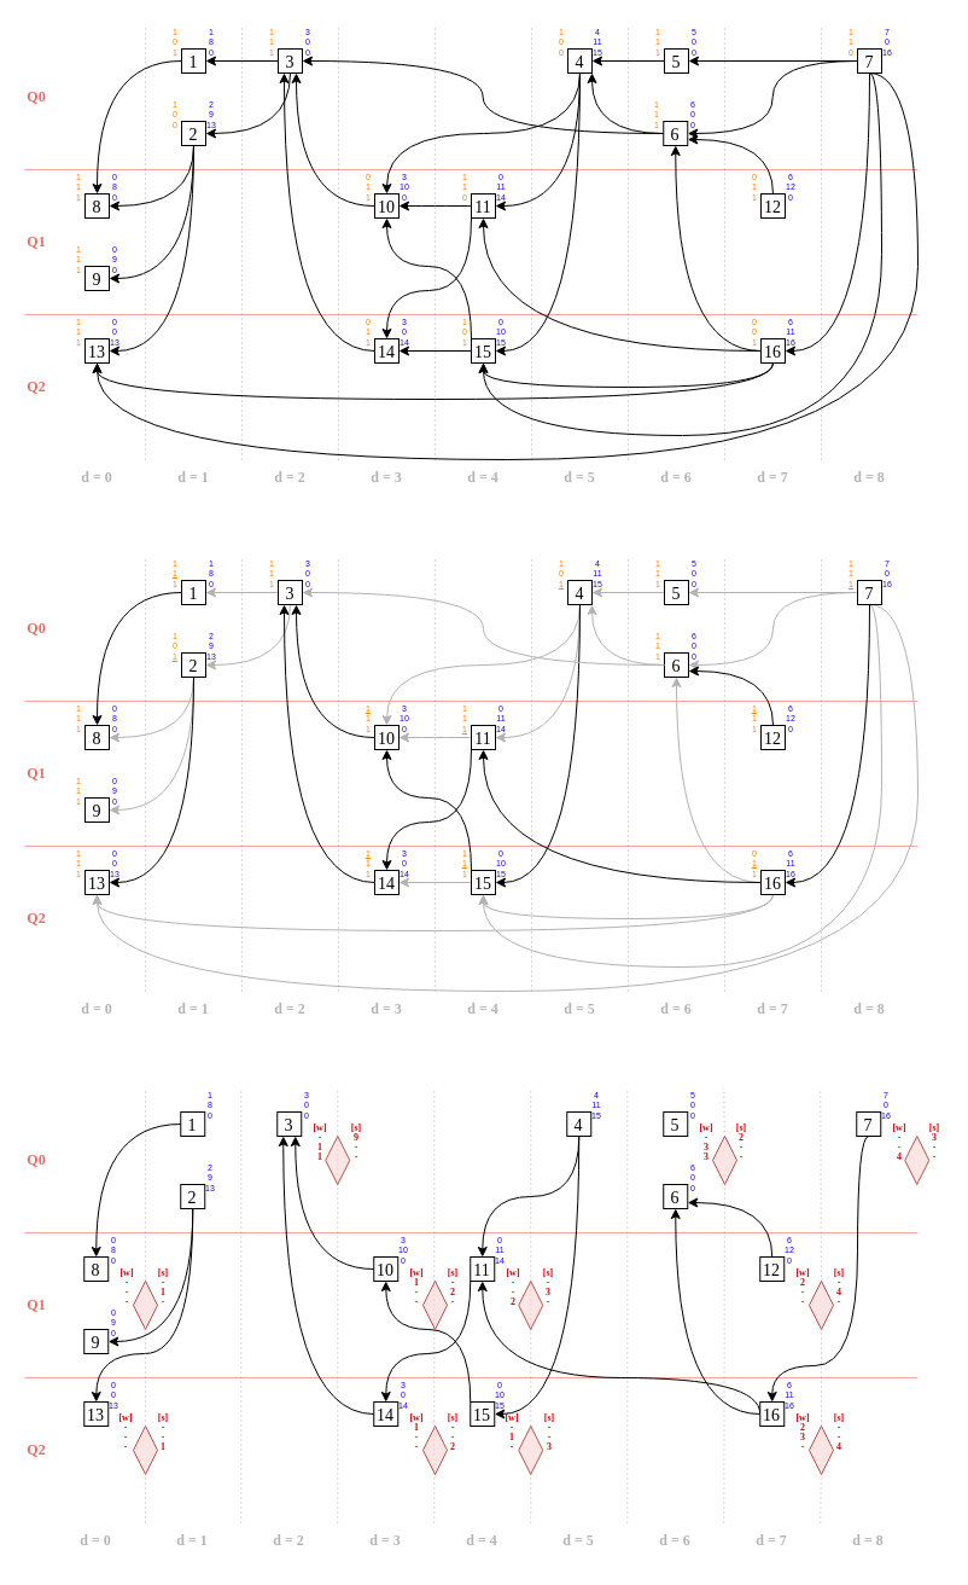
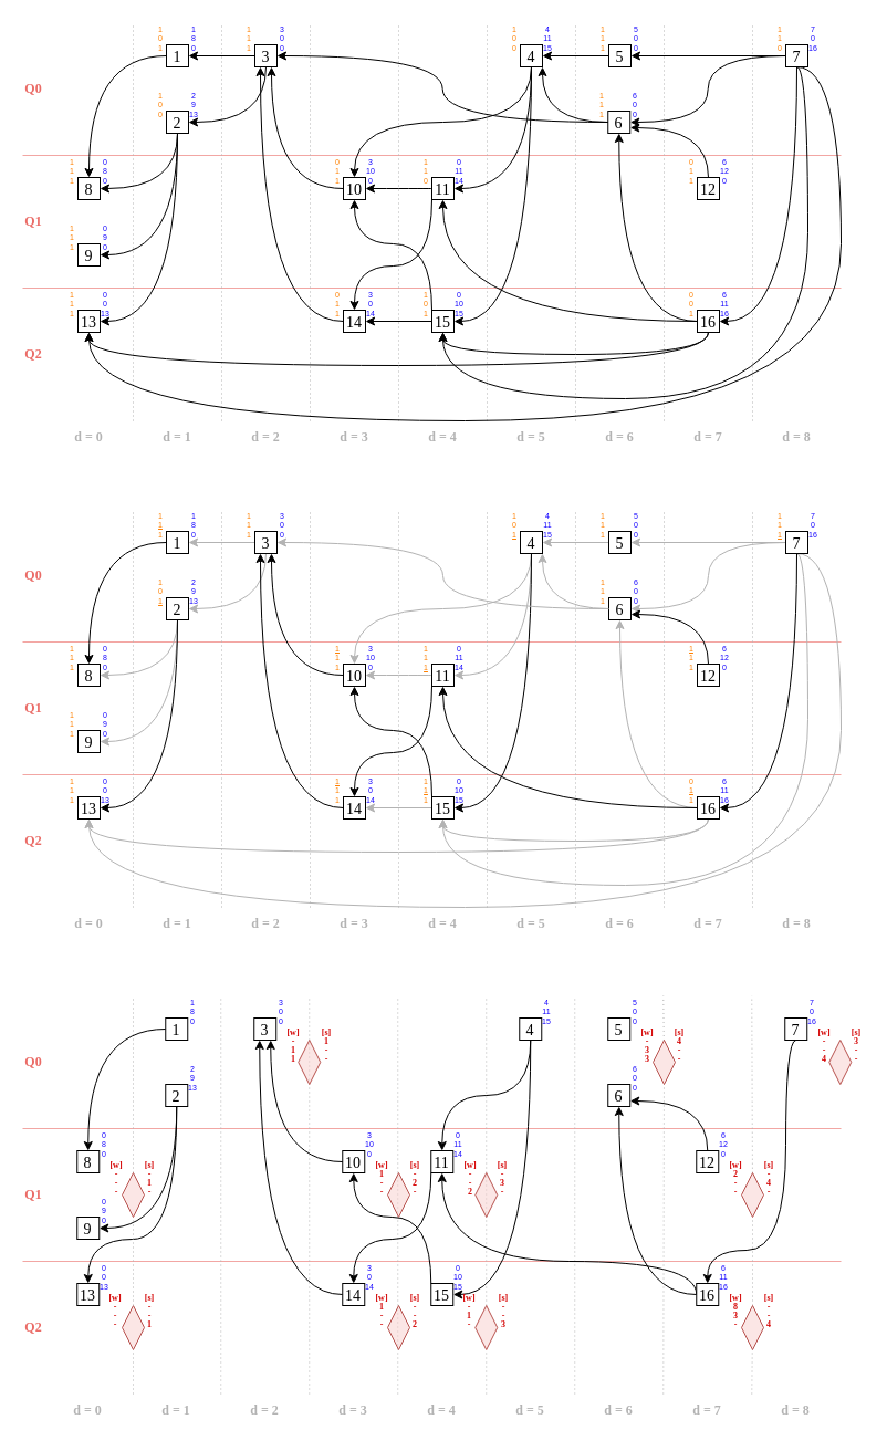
- <mxCell id="264" value="&lt;div style=&quot;line-height: 100%; font-size: 8px;&quot;&gt;&lt;span style=&quot;background-color: initial; font-family: hXQ8Ng-L1YVB7igpIKDx;&quot;&gt;[s]&lt;/span&gt;&lt;br&gt;&lt;/div&gt;&lt;div style=&quot;line-height: 100%; font-size: 8px;&quot;&gt;&lt;font face=&quot;hXQ8Ng-L1YVB7igpIKDx&quot; style=&quot;font-size: 8px;&quot;&gt;9&lt;/font&gt;&lt;/div&gt;&lt;div style=&quot;line-height: 100%; font-size: 8px;&quot;&gt;&lt;font face=&quot;hXQ8Ng-L1YVB7igpIKDx&quot; style=&quot;font-size: 8px;&quot;&gt;-&lt;/font&gt;&lt;/div&gt;&lt;div style=&quot;line-height: 100%; font-size: 8px;&quot;&gt;&lt;font face=&quot;hXQ8Ng-L1YVB7igpIKDx&quot; style=&quot;font-size: 8px;&quot;&gt;-&lt;/font&gt;&lt;/div&gt;" style="text;html=1;align=center;verticalAlign=middle;whiteSpace=wrap;rounded=0;glass=0;shadow=0;fixDash=0;fillOpacity=28;fontSize=8;fontColor=#D40000;spacing=2;fontStyle=1" parent="1" vertex="1"><mxGeometry x="290" y="930" width="10" height="30" as="geometry" /></mxCell>
+ <mxCell id="264" value="&lt;div style=&quot;line-height: 100%; font-size: 8px;&quot;&gt;&lt;span style=&quot;background-color: initial; font-family: hXQ8Ng-L1YVB7igpIKDx;&quot;&gt;[s]&lt;/span&gt;&lt;br&gt;&lt;/div&gt;&lt;div style=&quot;line-height: 100%; font-size: 8px;&quot;&gt;&lt;font face=&quot;hXQ8Ng-L1YVB7igpIKDx&quot; style=&quot;font-size: 8px;&quot;&gt;1&lt;/font&gt;&lt;/div&gt;&lt;div style=&quot;line-height: 100%; font-size: 8px;&quot;&gt;&lt;font face=&quot;hXQ8Ng-L1YVB7igpIKDx&quot; style=&quot;font-size: 8px;&quot;&gt;-&lt;/font&gt;&lt;/div&gt;&lt;div style=&quot;line-height: 100%; font-size: 8px;&quot;&gt;&lt;font face=&quot;hXQ8Ng-L1YVB7igpIKDx&quot; style=&quot;font-size: 8px;&quot;&gt;-&lt;/font&gt;&lt;/div&gt;" style="text;html=1;align=center;verticalAlign=middle;whiteSpace=wrap;rounded=0;glass=0;shadow=0;fixDash=0;fillOpacity=28;fontSize=8;fontColor=#D40000;spacing=2;fontStyle=1" parent="1" vertex="1"><mxGeometry x="290" y="930" width="10" height="30" as="geometry" /></mxCell>
- <mxCell id="282" value="&lt;div style=&quot;line-height: 100%; font-size: 8px;&quot;&gt;&lt;span style=&quot;background-color: initial; font-family: hXQ8Ng-L1YVB7igpIKDx;&quot;&gt;[s]&lt;/span&gt;&lt;/div&gt;&lt;div style=&quot;line-height: 100%; font-size: 8px;&quot;&gt;&lt;font face=&quot;hXQ8Ng-L1YVB7igpIKDx&quot; style=&quot;font-size: 8px;&quot;&gt;2&lt;/font&gt;&lt;/div&gt;&lt;div style=&quot;line-height: 100%; font-size: 8px;&quot;&gt;&lt;font face=&quot;hXQ8Ng-L1YVB7igpIKDx&quot; style=&quot;font-size: 8px;&quot;&gt;-&lt;/font&gt;&lt;/div&gt;&lt;div style=&quot;line-height: 100%; font-size: 8px;&quot;&gt;&lt;font face=&quot;hXQ8Ng-L1YVB7igpIKDx&quot; style=&quot;font-size: 8px;&quot;&gt;-&lt;/font&gt;&lt;/div&gt;" style="text;html=1;align=center;verticalAlign=middle;whiteSpace=wrap;rounded=0;glass=0;shadow=0;fixDash=0;fillOpacity=28;fontSize=8;fontColor=#D40000;spacing=2;fontStyle=1" parent="1" vertex="1"><mxGeometry x="609.26" y="930" width="10" height="30" as="geometry" /></mxCell>
+ <mxCell id="282" value="&lt;div style=&quot;line-height: 100%; font-size: 8px;&quot;&gt;&lt;span style=&quot;background-color: initial; font-family: hXQ8Ng-L1YVB7igpIKDx;&quot;&gt;[s]&lt;/span&gt;&lt;/div&gt;&lt;div style=&quot;line-height: 100%; font-size: 8px;&quot;&gt;&lt;font face=&quot;hXQ8Ng-L1YVB7igpIKDx&quot; style=&quot;font-size: 8px;&quot;&gt;4&lt;/font&gt;&lt;/div&gt;&lt;div style=&quot;line-height: 100%; font-size: 8px;&quot;&gt;&lt;font face=&quot;hXQ8Ng-L1YVB7igpIKDx&quot; style=&quot;font-size: 8px;&quot;&gt;-&lt;/font&gt;&lt;/div&gt;&lt;div style=&quot;line-height: 100%; font-size: 8px;&quot;&gt;&lt;font face=&quot;hXQ8Ng-L1YVB7igpIKDx&quot; style=&quot;font-size: 8px;&quot;&gt;-&lt;/font&gt;&lt;/div&gt;" style="text;html=1;align=center;verticalAlign=middle;whiteSpace=wrap;rounded=0;glass=0;shadow=0;fixDash=0;fillOpacity=28;fontSize=8;fontColor=#D40000;spacing=2;fontStyle=1" parent="1" vertex="1"><mxGeometry x="609.26" y="930" width="10" height="30" as="geometry" /></mxCell>
- <mxCell id="296" value="&lt;div style=&quot;line-height: 100%; font-size: 8px;&quot;&gt;&lt;font style=&quot;font-size: 8px;&quot; face=&quot;hXQ8Ng-L1YVB7igpIKDx&quot;&gt;[w]&lt;/font&gt;&lt;/div&gt;&lt;div style=&quot;line-height: 100%; font-size: 8px;&quot;&gt;&lt;font face=&quot;hXQ8Ng-L1YVB7igpIKDx&quot; style=&quot;font-size: 8px;&quot;&gt;2&lt;/font&gt;&lt;/div&gt;&lt;div style=&quot;line-height: 100%; font-size: 8px;&quot;&gt;&lt;font face=&quot;hXQ8Ng-L1YVB7igpIKDx&quot; style=&quot;font-size: 8px;&quot;&gt;3&lt;/font&gt;&lt;/div&gt;&lt;div style=&quot;line-height: 100%; font-size: 8px;&quot;&gt;&lt;font face=&quot;hXQ8Ng-L1YVB7igpIKDx&quot; style=&quot;font-size: 8px;&quot;&gt;-&lt;/font&gt;&lt;/div&gt;" style="text;html=1;align=center;verticalAlign=middle;whiteSpace=wrap;rounded=0;glass=0;shadow=0;fixDash=0;fillOpacity=28;fontSize=8;fontColor=#D40000;spacing=2;fontStyle=1" parent="1" vertex="1"><mxGeometry x="660" y="1170" width="10" height="30" as="geometry" /></mxCell>
+ <mxCell id="296" value="&lt;div style=&quot;line-height: 100%; font-size: 8px;&quot;&gt;&lt;font style=&quot;font-size: 8px;&quot; face=&quot;hXQ8Ng-L1YVB7igpIKDx&quot;&gt;[w]&lt;/font&gt;&lt;/div&gt;&lt;div style=&quot;line-height: 100%; font-size: 8px;&quot;&gt;&lt;font face=&quot;hXQ8Ng-L1YVB7igpIKDx&quot; style=&quot;font-size: 8px;&quot;&gt;8&lt;/font&gt;&lt;/div&gt;&lt;div style=&quot;line-height: 100%; font-size: 8px;&quot;&gt;&lt;font face=&quot;hXQ8Ng-L1YVB7igpIKDx&quot; style=&quot;font-size: 8px;&quot;&gt;3&lt;/font&gt;&lt;/div&gt;&lt;div style=&quot;line-height: 100%; font-size: 8px;&quot;&gt;&lt;font face=&quot;hXQ8Ng-L1YVB7igpIKDx&quot; style=&quot;font-size: 8px;&quot;&gt;-&lt;/font&gt;&lt;/div&gt;" style="text;html=1;align=center;verticalAlign=middle;whiteSpace=wrap;rounded=0;glass=0;shadow=0;fixDash=0;fillOpacity=28;fontSize=8;fontColor=#D40000;spacing=2;fontStyle=1" parent="1" vertex="1"><mxGeometry x="660" y="1170" width="10" height="30" as="geometry" /></mxCell>
